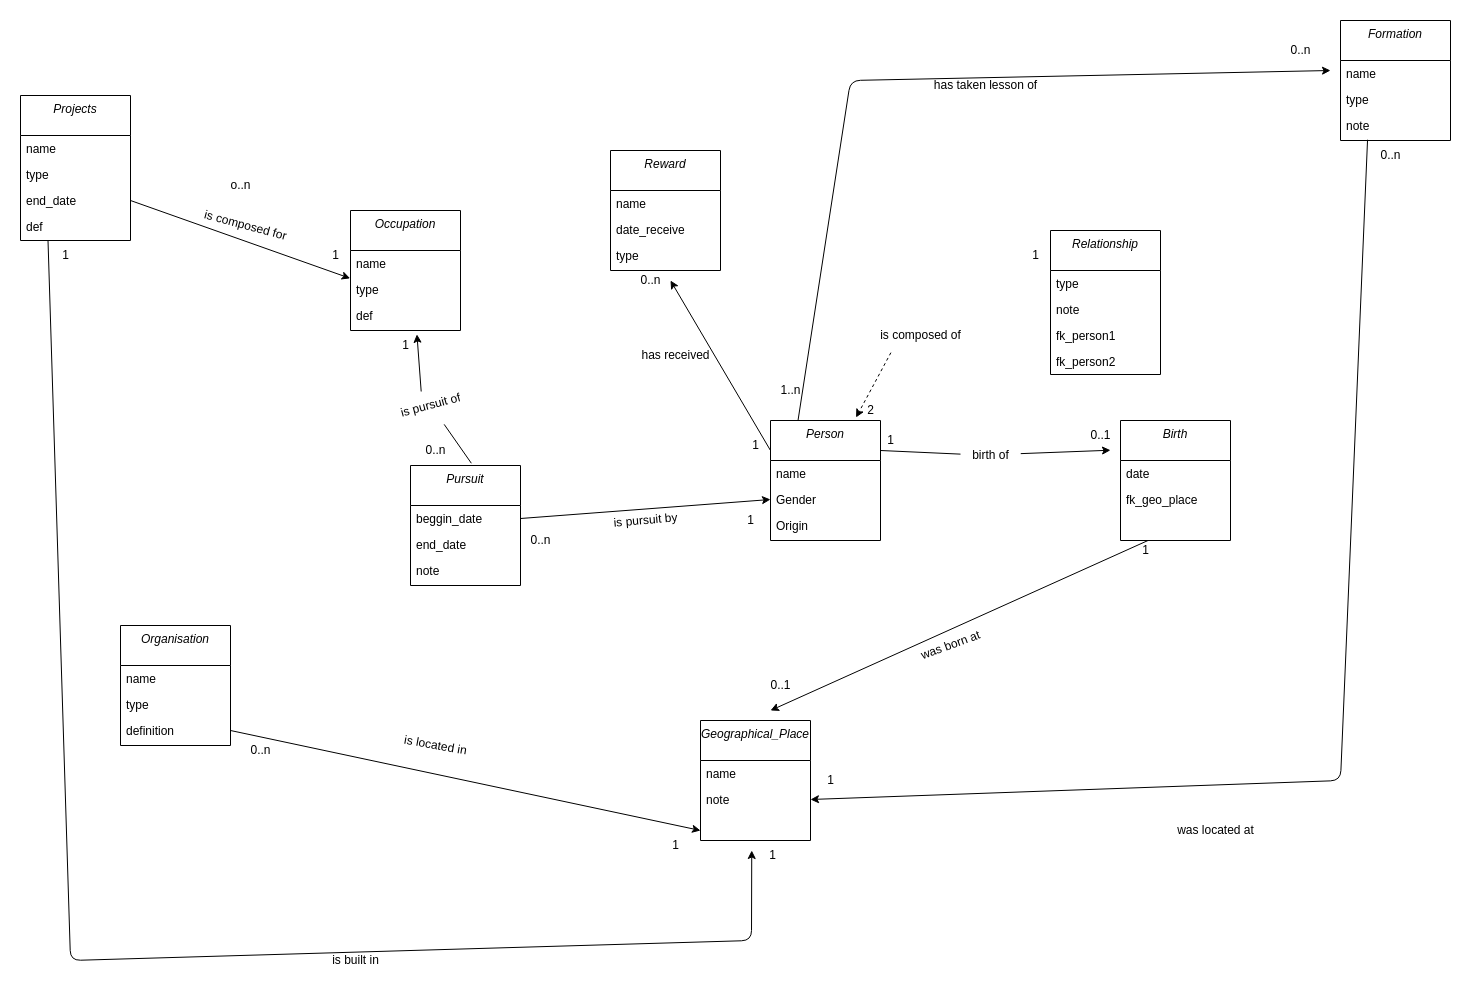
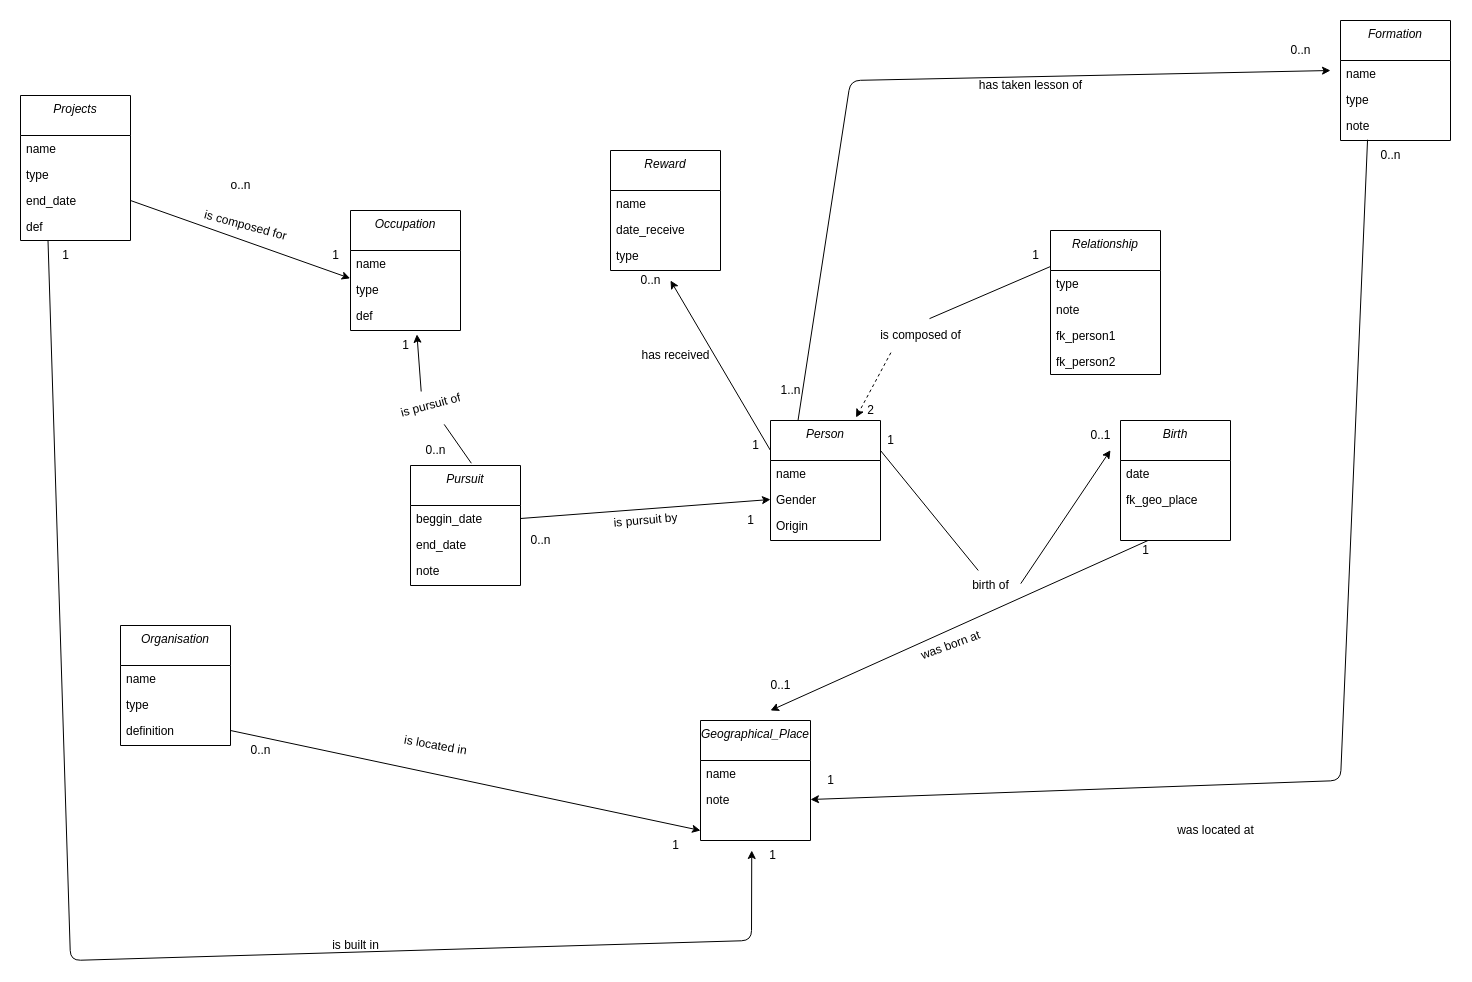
- <mxCell id="42" value="has taken lesson of" style="text;html=1;align=center;verticalAlign=middle;resizable=0;points=[];autosize=1;strokeColor=none;fillColor=none;" vertex="1" parent="1"><mxGeometry x="920" y="70" width="130" height="30" as="geometry" /></mxCell>
+ <mxCell id="42" value="has taken lesson of" style="text;html=1;align=center;verticalAlign=middle;resizable=0;points=[];autosize=1;strokeColor=none;fillColor=none;" vertex="1" parent="1"><mxGeometry x="965" y="70" width="130" height="30" as="geometry" /></mxCell>
+ <mxCell id="27" value="" style="edgeStyle=none;html=1;exitX=0;exitY=0.25;exitDx=0;exitDy=0;entryX=0.59;entryY=-0.062;entryDx=0;entryDy=0;entryPerimeter=0;endArrow=none;" edge="1" parent="1" source="20" target="28"><mxGeometry relative="1" as="geometry"><mxPoint x="1050" y="266" as="sourcePoint" /><mxPoint x="809.27" y="416.76" as="targetPoint" /></mxGeometry></mxCell>
- <mxCell id="30" value="birth of" style="text;html=1;align=center;verticalAlign=middle;resizable=0;points=[];autosize=1;strokeColor=none;fillColor=none;" vertex="1" parent="1"><mxGeometry x="960" y="440" width="60" height="30" as="geometry" /></mxCell>
+ <mxCell id="30" value="birth of" style="text;html=1;align=center;verticalAlign=middle;resizable=0;points=[];autosize=1;strokeColor=none;fillColor=none;" vertex="1" parent="1"><mxGeometry x="960" y="570" width="60" height="30" as="geometry" /></mxCell>
- <mxCell id="88" value="is built in" style="text;html=1;align=center;verticalAlign=middle;resizable=0;points=[];autosize=1;strokeColor=none;fillColor=none;" vertex="1" parent="1"><mxGeometry x="320" y="945" width="70" height="30" as="geometry" /></mxCell>
+ <mxCell id="88" value="is built in" style="text;html=1;align=center;verticalAlign=middle;resizable=0;points=[];autosize=1;strokeColor=none;fillColor=none;" vertex="1" parent="1"><mxGeometry x="320" y="930" width="70" height="30" as="geometry" /></mxCell>
